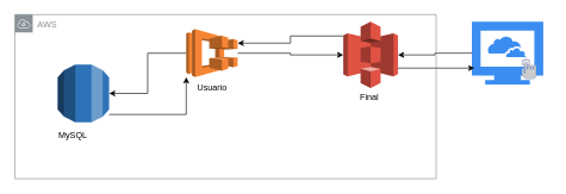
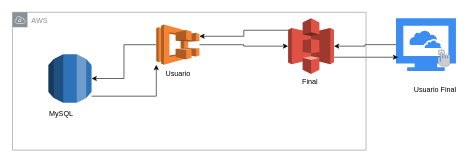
+ <mxCell id="5" value="Usuario Final" style="text;html=1;align=center;verticalAlign=middle;resizable=0;points=[];autosize=1;strokeColor=none;" vertex="1" parent="1"><mxGeometry x="680" y="140" width="90" height="20" as="geometry" /></mxCell>
